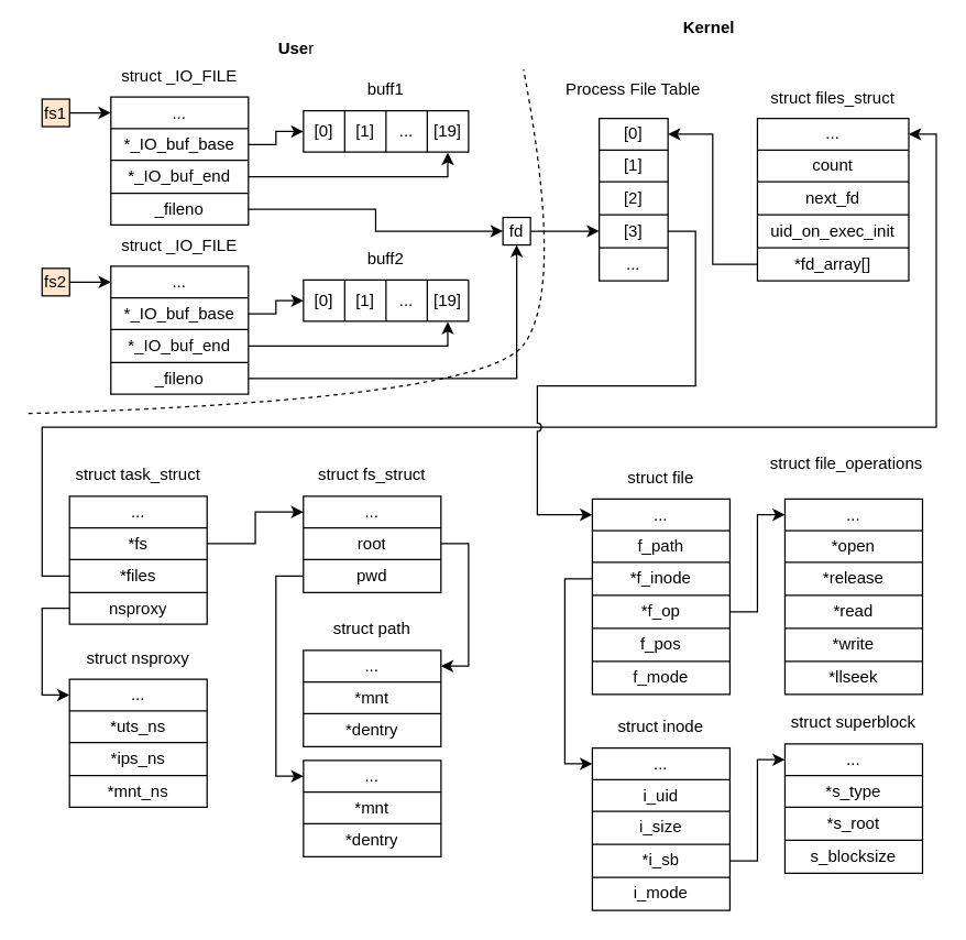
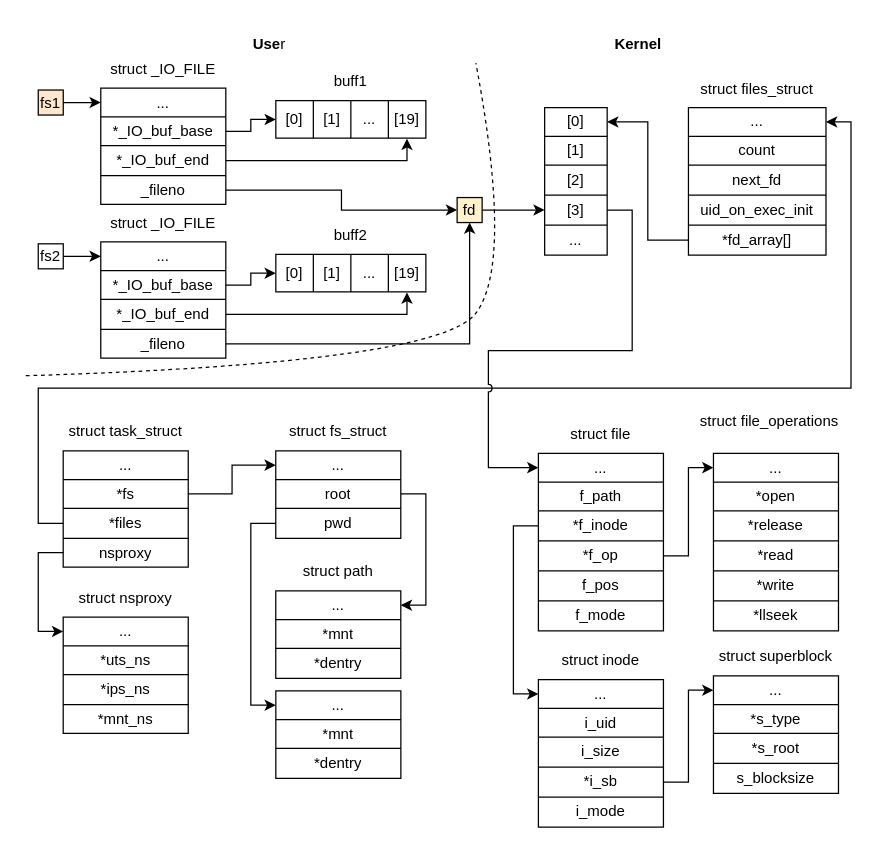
- <mxCell id="176" value="&lt;div&gt;&lt;b&gt;Kernel&lt;br&gt;&lt;/b&gt;&lt;/div&gt;" style="text;html=1;strokeColor=none;fillColor=none;align=center;verticalAlign=middle;whiteSpace=wrap;rounded=0;" vertex="1" parent="1"><mxGeometry x="470" y="5" width="90" height="30" as="geometry" /></mxCell>
+ <mxCell id="176" value="&lt;div&gt;&lt;b&gt;Kernel&lt;br&gt;&lt;/b&gt;&lt;/div&gt;" style="text;html=1;strokeColor=none;fillColor=none;align=center;verticalAlign=middle;whiteSpace=wrap;rounded=0;" vertex="1" parent="1"><mxGeometry x="465" y="20" width="90" height="30" as="geometry" /></mxCell>
- <mxCell id="135" value="Process File Table" style="text;html=1;strokeColor=none;fillColor=none;align=center;verticalAlign=middle;whiteSpace=wrap;rounded=0;" vertex="1" parent="1"><mxGeometry x="400" y="50" width="120" height="30" as="geometry" /></mxCell>
- <mxCell id="113" value="fd" style="rounded=0;whiteSpace=wrap;html=1;" vertex="1" parent="1"><mxGeometry x="365" y="157.5" width="20" height="20" as="geometry" /></mxCell>
+ <mxCell id="113" value="fd" style="rounded=0;whiteSpace=wrap;html=1;fillColor=#fff2cc;" vertex="1" parent="1"><mxGeometry x="365" y="157.5" width="20" height="20" as="geometry" /></mxCell>
- <mxCell id="148" value="fs2" style="rounded=0;whiteSpace=wrap;html=1;fillColor=#ffe6cc;" vertex="1" parent="1"><mxGeometry x="30" y="194.5" width="20" height="20" as="geometry" /></mxCell>
+ <mxCell id="148" value="fs2" style="rounded=0;whiteSpace=wrap;html=1;" vertex="1" parent="1"><mxGeometry x="30" y="194.5" width="20" height="20" as="geometry" /></mxCell>
